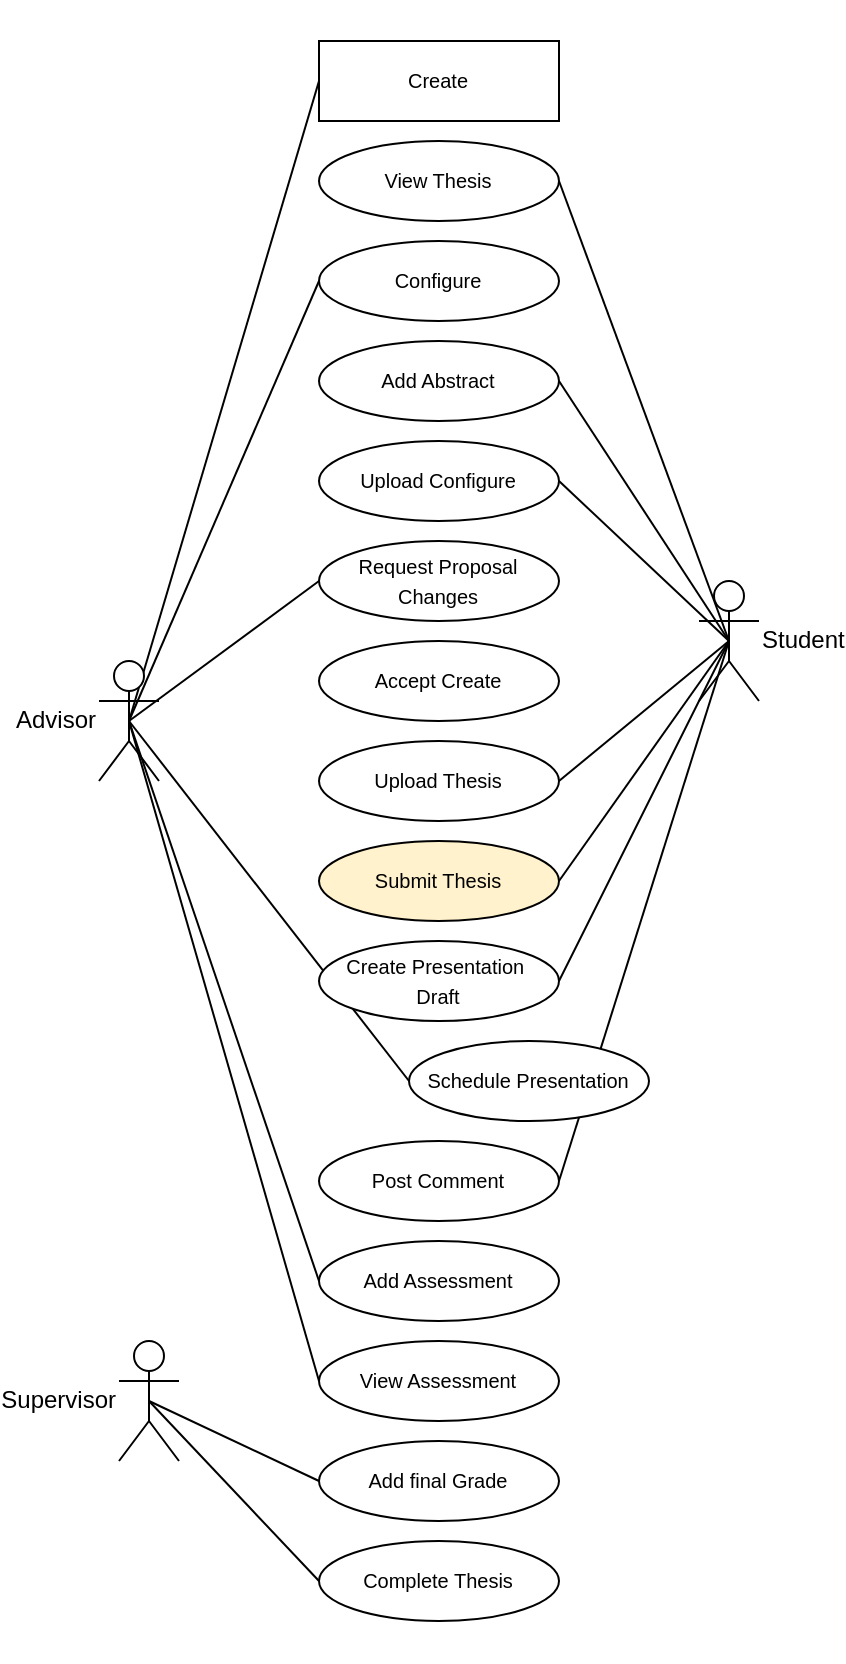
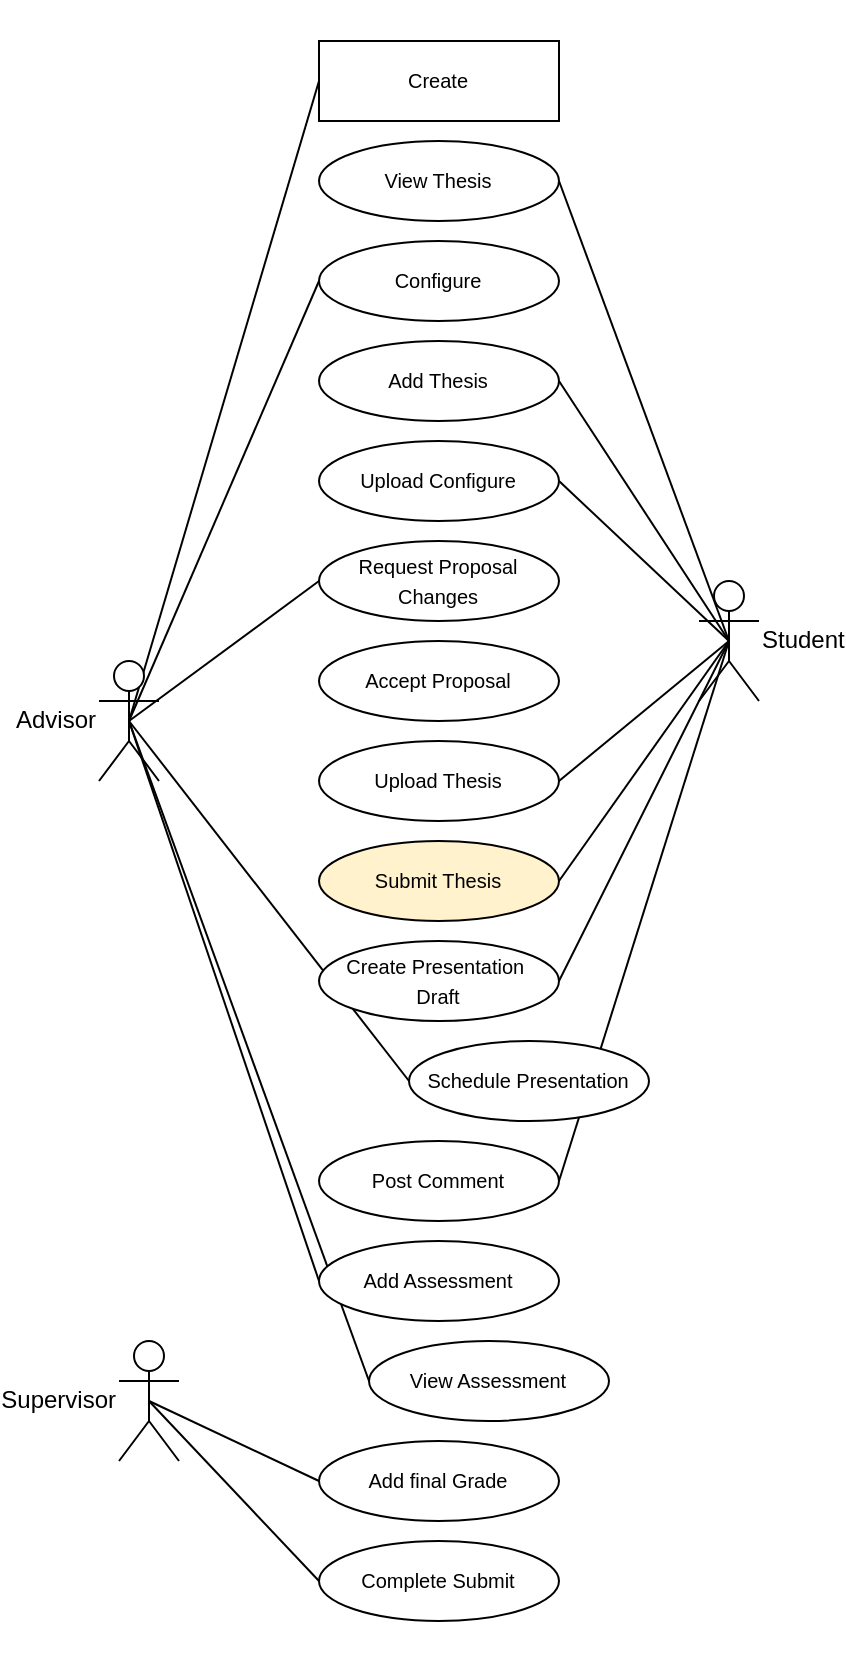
- <mxCell id="22" value="&lt;font style=&quot;font-size: 10px;&quot;&gt;Add Abstract&lt;/font&gt;" style="ellipse;whiteSpace=wrap;html=1;" vertex="1" parent="1"><mxGeometry x="130" y="170" width="120" height="40" as="geometry" /></mxCell>
+ <mxCell id="22" value="&lt;font style=&quot;font-size: 10px;&quot;&gt;Add Thesis&lt;/font&gt;" style="ellipse;whiteSpace=wrap;html=1;" vertex="1" parent="1"><mxGeometry x="130" y="170" width="120" height="40" as="geometry" /></mxCell>
- <mxCell id="25" value="&lt;font style=&quot;font-size: 10px;&quot;&gt;Accept Create&lt;/font&gt;" style="ellipse;whiteSpace=wrap;html=1;" vertex="1" parent="1"><mxGeometry x="130" y="320" width="120" height="40" as="geometry" /></mxCell>
+ <mxCell id="25" value="&lt;font style=&quot;font-size: 10px;&quot;&gt;Accept Proposal&lt;/font&gt;" style="ellipse;whiteSpace=wrap;html=1;" vertex="1" parent="1"><mxGeometry x="130" y="320" width="120" height="40" as="geometry" /></mxCell>
- <mxCell id="35" value="&lt;span style=&quot;font-size: 10px;&quot;&gt;View Assessment&lt;/span&gt;" style="ellipse;whiteSpace=wrap;html=1;" vertex="1" parent="1"><mxGeometry x="130" y="670" width="120" height="40" as="geometry" /></mxCell>
+ <mxCell id="35" value="&lt;span style=&quot;font-size: 10px;&quot;&gt;View Assessment&lt;/span&gt;" style="ellipse;whiteSpace=wrap;html=1;" vertex="1" parent="1"><mxGeometry x="155" y="670" width="120" height="40" as="geometry" /></mxCell>
- <mxCell id="33" value="&lt;span style=&quot;font-size: 10px;&quot;&gt;Complete Thesis&lt;/span&gt;" style="ellipse;whiteSpace=wrap;html=1;" vertex="1" parent="1"><mxGeometry x="130" y="770" width="120" height="40" as="geometry" /></mxCell>
+ <mxCell id="33" value="&lt;span style=&quot;font-size: 10px;&quot;&gt;Complete Submit&lt;/span&gt;" style="ellipse;whiteSpace=wrap;html=1;" vertex="1" parent="1"><mxGeometry x="130" y="770" width="120" height="40" as="geometry" /></mxCell>
